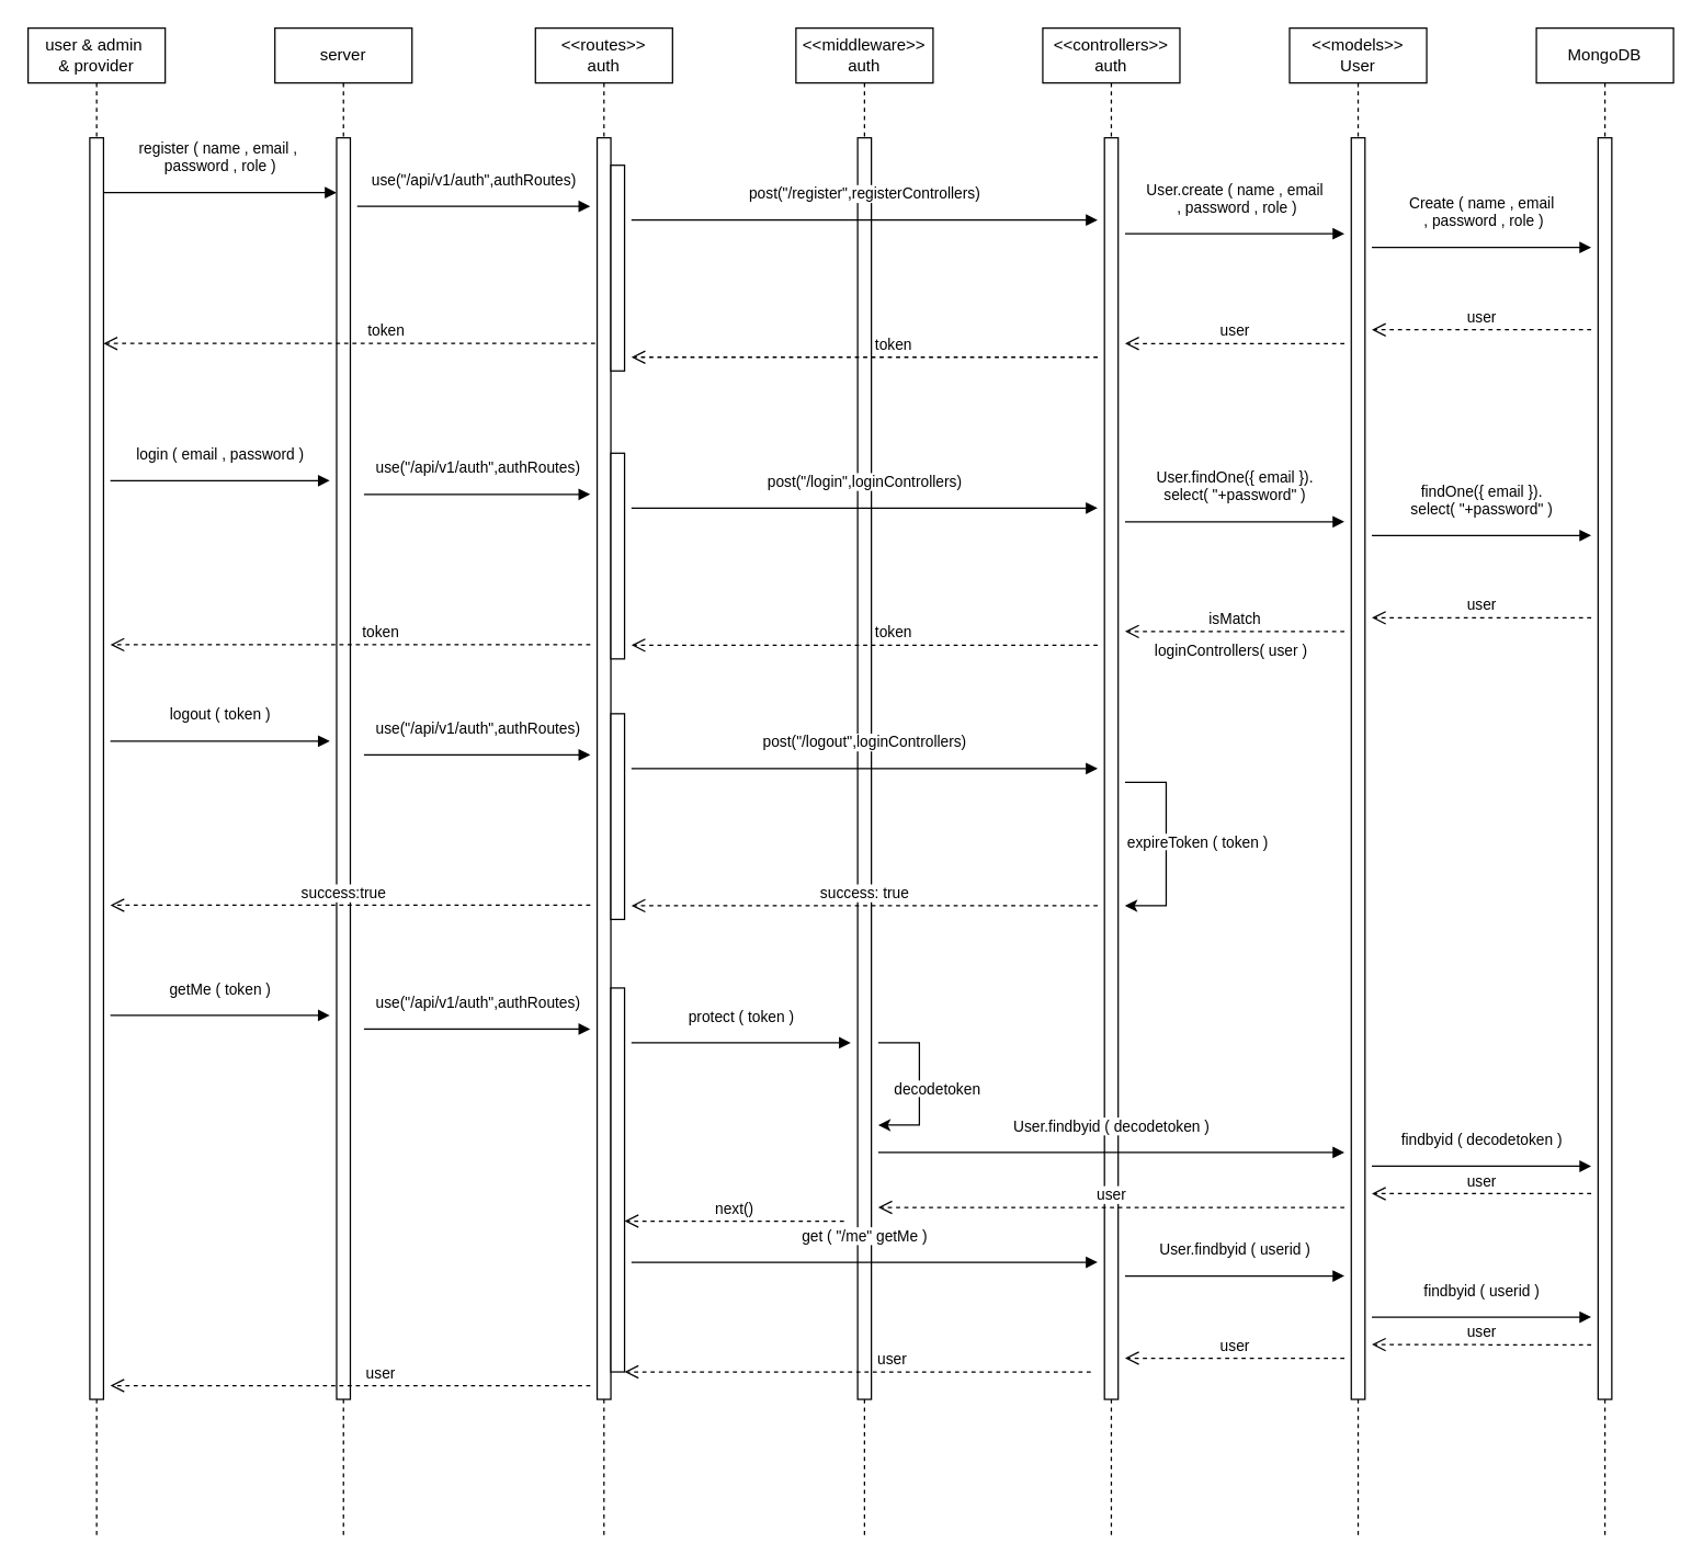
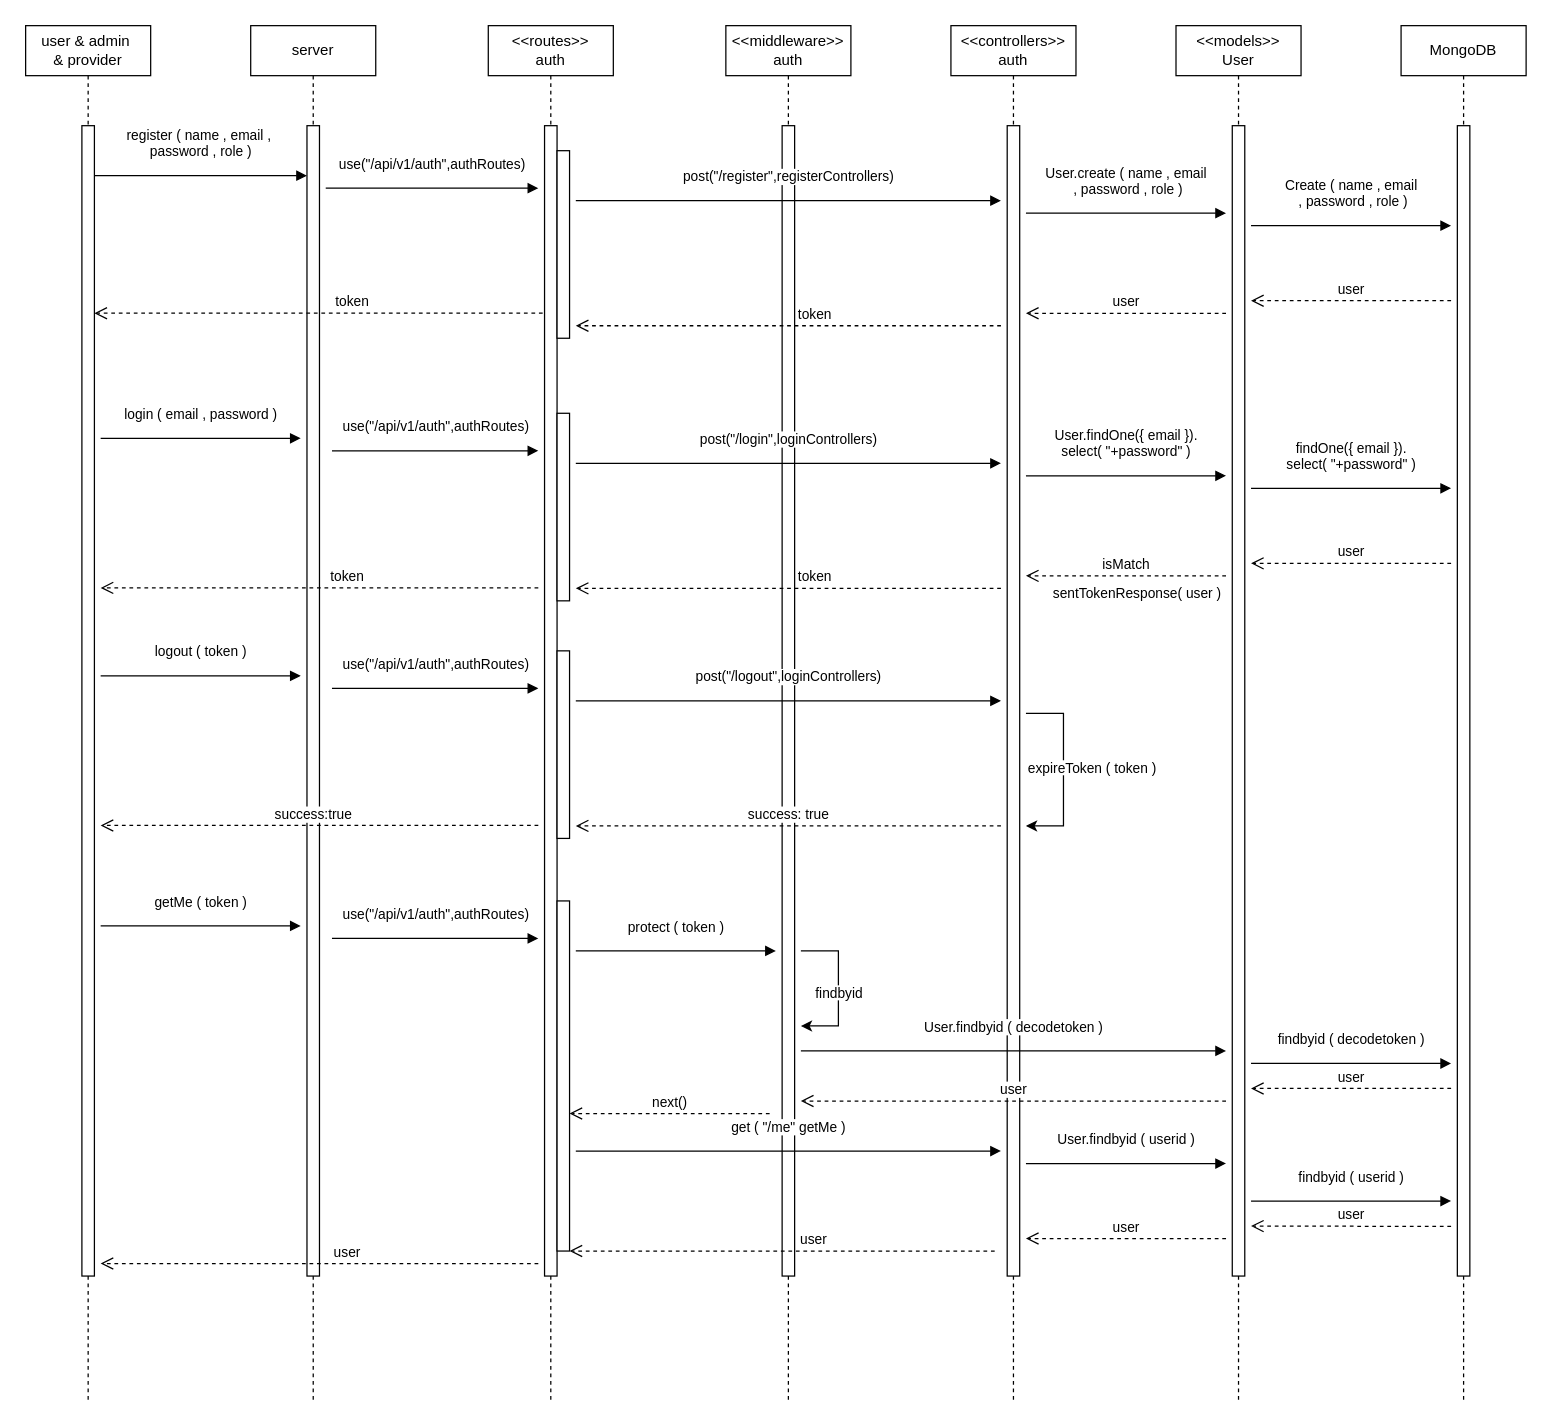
- <mxCell id="36" value="&lt;span style=&quot;color: rgb(0, 0, 0); font-family: Helvetica; font-size: 11px; font-style: normal; font-variant-ligatures: normal; font-variant-caps: normal; font-weight: 400; letter-spacing: normal; orphans: 2; text-align: center; text-indent: 0px; text-transform: none; widows: 2; word-spacing: 0px; -webkit-text-stroke-width: 0px; white-space: nowrap; background-color: rgb(255, 255, 255); text-decoration-thickness: initial; text-decoration-style: initial; text-decoration-color: initial; display: inline !important; float: none;&quot;&gt;loginControllers( user )&lt;/span&gt;" style="text;whiteSpace=wrap;html=1;" vertex="1" parent="1"><mxGeometry x="840" y="460" width="140" height="20" as="geometry" /></mxCell>
+ <mxCell id="36" value="&lt;span style=&quot;color: rgb(0, 0, 0); font-family: Helvetica; font-size: 11px; font-style: normal; font-variant-ligatures: normal; font-variant-caps: normal; font-weight: 400; letter-spacing: normal; orphans: 2; text-align: center; text-indent: 0px; text-transform: none; widows: 2; word-spacing: 0px; -webkit-text-stroke-width: 0px; white-space: nowrap; background-color: rgb(255, 255, 255); text-decoration-thickness: initial; text-decoration-style: initial; text-decoration-color: initial; display: inline !important; float: none;&quot;&gt;sentTokenResponse( user )&lt;/span&gt;" style="text;whiteSpace=wrap;html=1;" vertex="1" parent="1"><mxGeometry x="840" y="460" width="140" height="20" as="geometry" /></mxCell>
- <mxCell id="54" value="&lt;div style=&quot;text-align: center;&quot;&gt;&lt;span style=&quot;font-size: 11px; text-wrap: nowrap; background-color: rgb(255, 255, 255);&quot;&gt;decodetoken&lt;/span&gt;&lt;/div&gt;" style="text;whiteSpace=wrap;html=1;" vertex="1" parent="1"><mxGeometry x="650" y="780" width="70" height="20" as="geometry" /></mxCell>
+ <mxCell id="54" value="&lt;div style=&quot;text-align: center;&quot;&gt;&lt;span style=&quot;font-size: 11px; text-wrap: nowrap; background-color: rgb(255, 255, 255);&quot;&gt;findbyid&lt;/span&gt;&lt;/div&gt;" style="text;whiteSpace=wrap;html=1;" vertex="1" parent="1"><mxGeometry x="650" y="780" width="70" height="20" as="geometry" /></mxCell>
